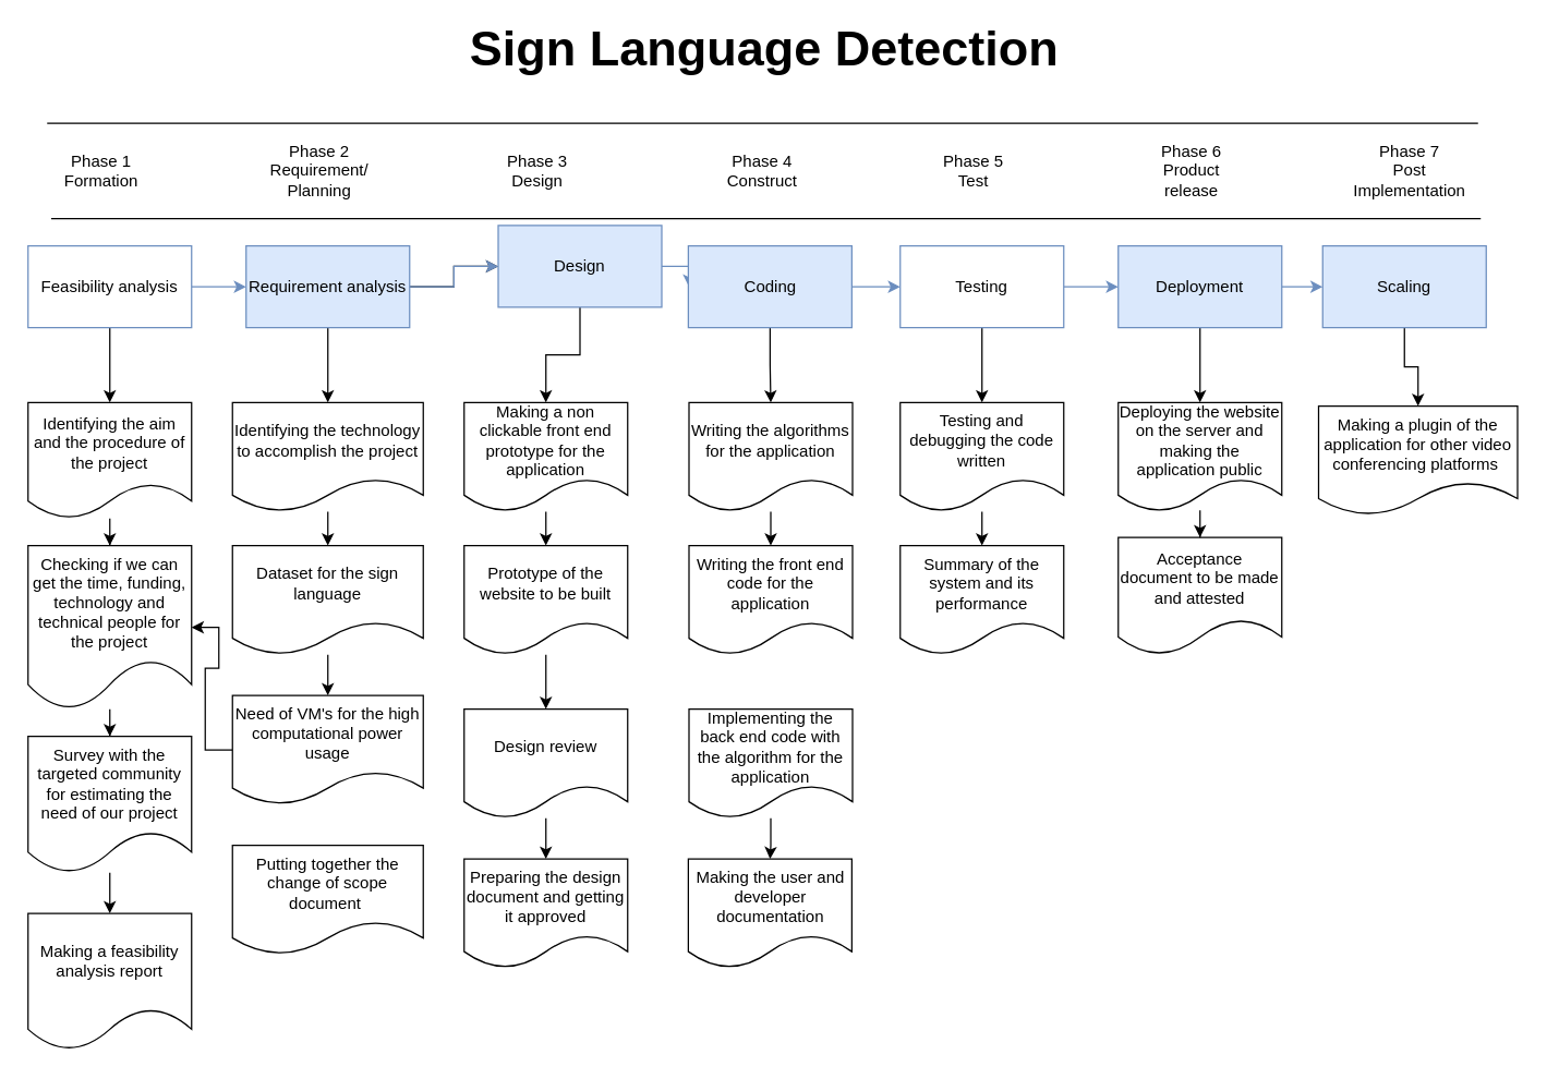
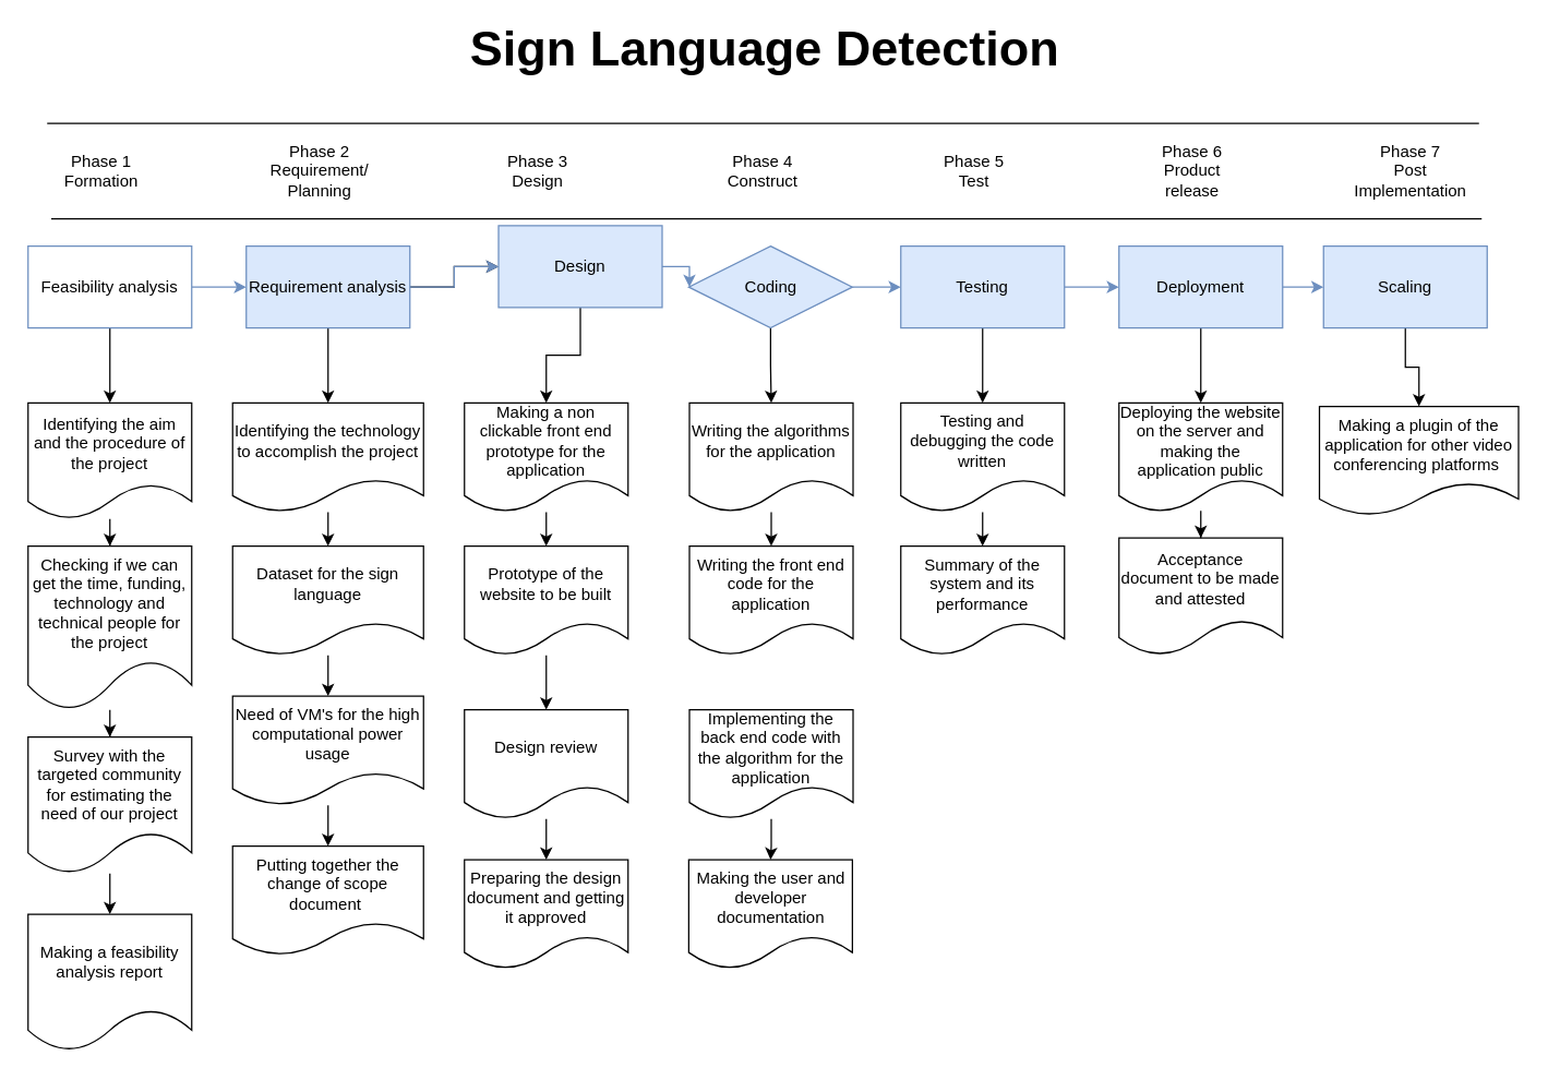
- <mxCell id="26" value="Coding" style="rounded=0;whiteSpace=wrap;html=1;fillColor=#dae8fc;strokeColor=#6c8ebf;" parent="1" vertex="1"><mxGeometry x="504.5" y="180" width="120" height="60" as="geometry" /></mxCell>
+ <mxCell id="26" value="Coding" style="rhombus;whiteSpace=wrap;html=1;fillColor=#dae8fc;strokeColor=#6c8ebf;" parent="1" vertex="1"><mxGeometry x="504.5" y="180" width="120" height="60" as="geometry" /></mxCell>
- <mxCell id="34" value="Testing" style="rounded=0;whiteSpace=wrap;html=1;fillColor=#ffffff;strokeColor=#6c8ebf;" parent="1" vertex="1"><mxGeometry x="660" y="180" width="120" height="60" as="geometry" /></mxCell>
+ <mxCell id="34" value="Testing" style="rounded=0;whiteSpace=wrap;html=1;fillColor=#dae8fc;strokeColor=#6c8ebf;" parent="1" vertex="1"><mxGeometry x="660" y="180" width="120" height="60" as="geometry" /></mxCell>
- <mxCell id="18" value="" style="edgeStyle=orthogonalEdgeStyle;rounded=0;orthogonalLoop=1;jettySize=auto;html=1;" edge="1" parent="1" source="19" target="56"><mxGeometry relative="1" as="geometry" /></mxCell>
+ <mxCell id="18" value="" style="edgeStyle=orthogonalEdgeStyle;rounded=0;orthogonalLoop=1;jettySize=auto;html=1;" edge="1" parent="1" source="19" target="63"><mxGeometry relative="1" as="geometry" /></mxCell>
